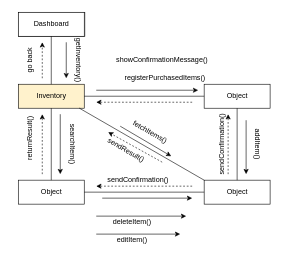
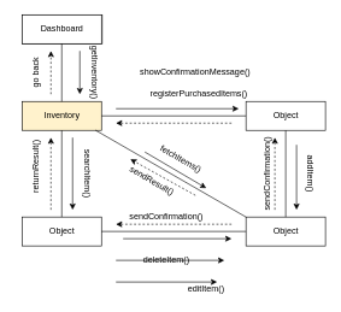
- <mxCell id="29" value="deleteItem()" style="text;html=1;strokeColor=none;fillColor=none;align=center;verticalAlign=middle;whiteSpace=wrap;rounded=0;" vertex="1" parent="1"><mxGeometry x="200" y="360" width="40" height="20" as="geometry" /></mxCell>
+ <mxCell id="29" value="deleteItem()" style="text;html=1;strokeColor=none;fillColor=none;align=center;verticalAlign=middle;whiteSpace=wrap;rounded=0;" vertex="1" parent="1"><mxGeometry x="210" y="350" width="40" height="20" as="geometry" /></mxCell>
- <mxCell id="30" value="editItem()" style="text;html=1;strokeColor=none;fillColor=none;align=center;verticalAlign=middle;whiteSpace=wrap;rounded=0;" vertex="1" parent="1"><mxGeometry x="200" y="390" width="40" height="20" as="geometry" /></mxCell>
+ <mxCell id="30" value="editItem()" style="text;html=1;strokeColor=none;fillColor=none;align=center;verticalAlign=middle;whiteSpace=wrap;rounded=0;" vertex="1" parent="1"><mxGeometry x="265" y="390" width="40" height="20" as="geometry" /></mxCell>
